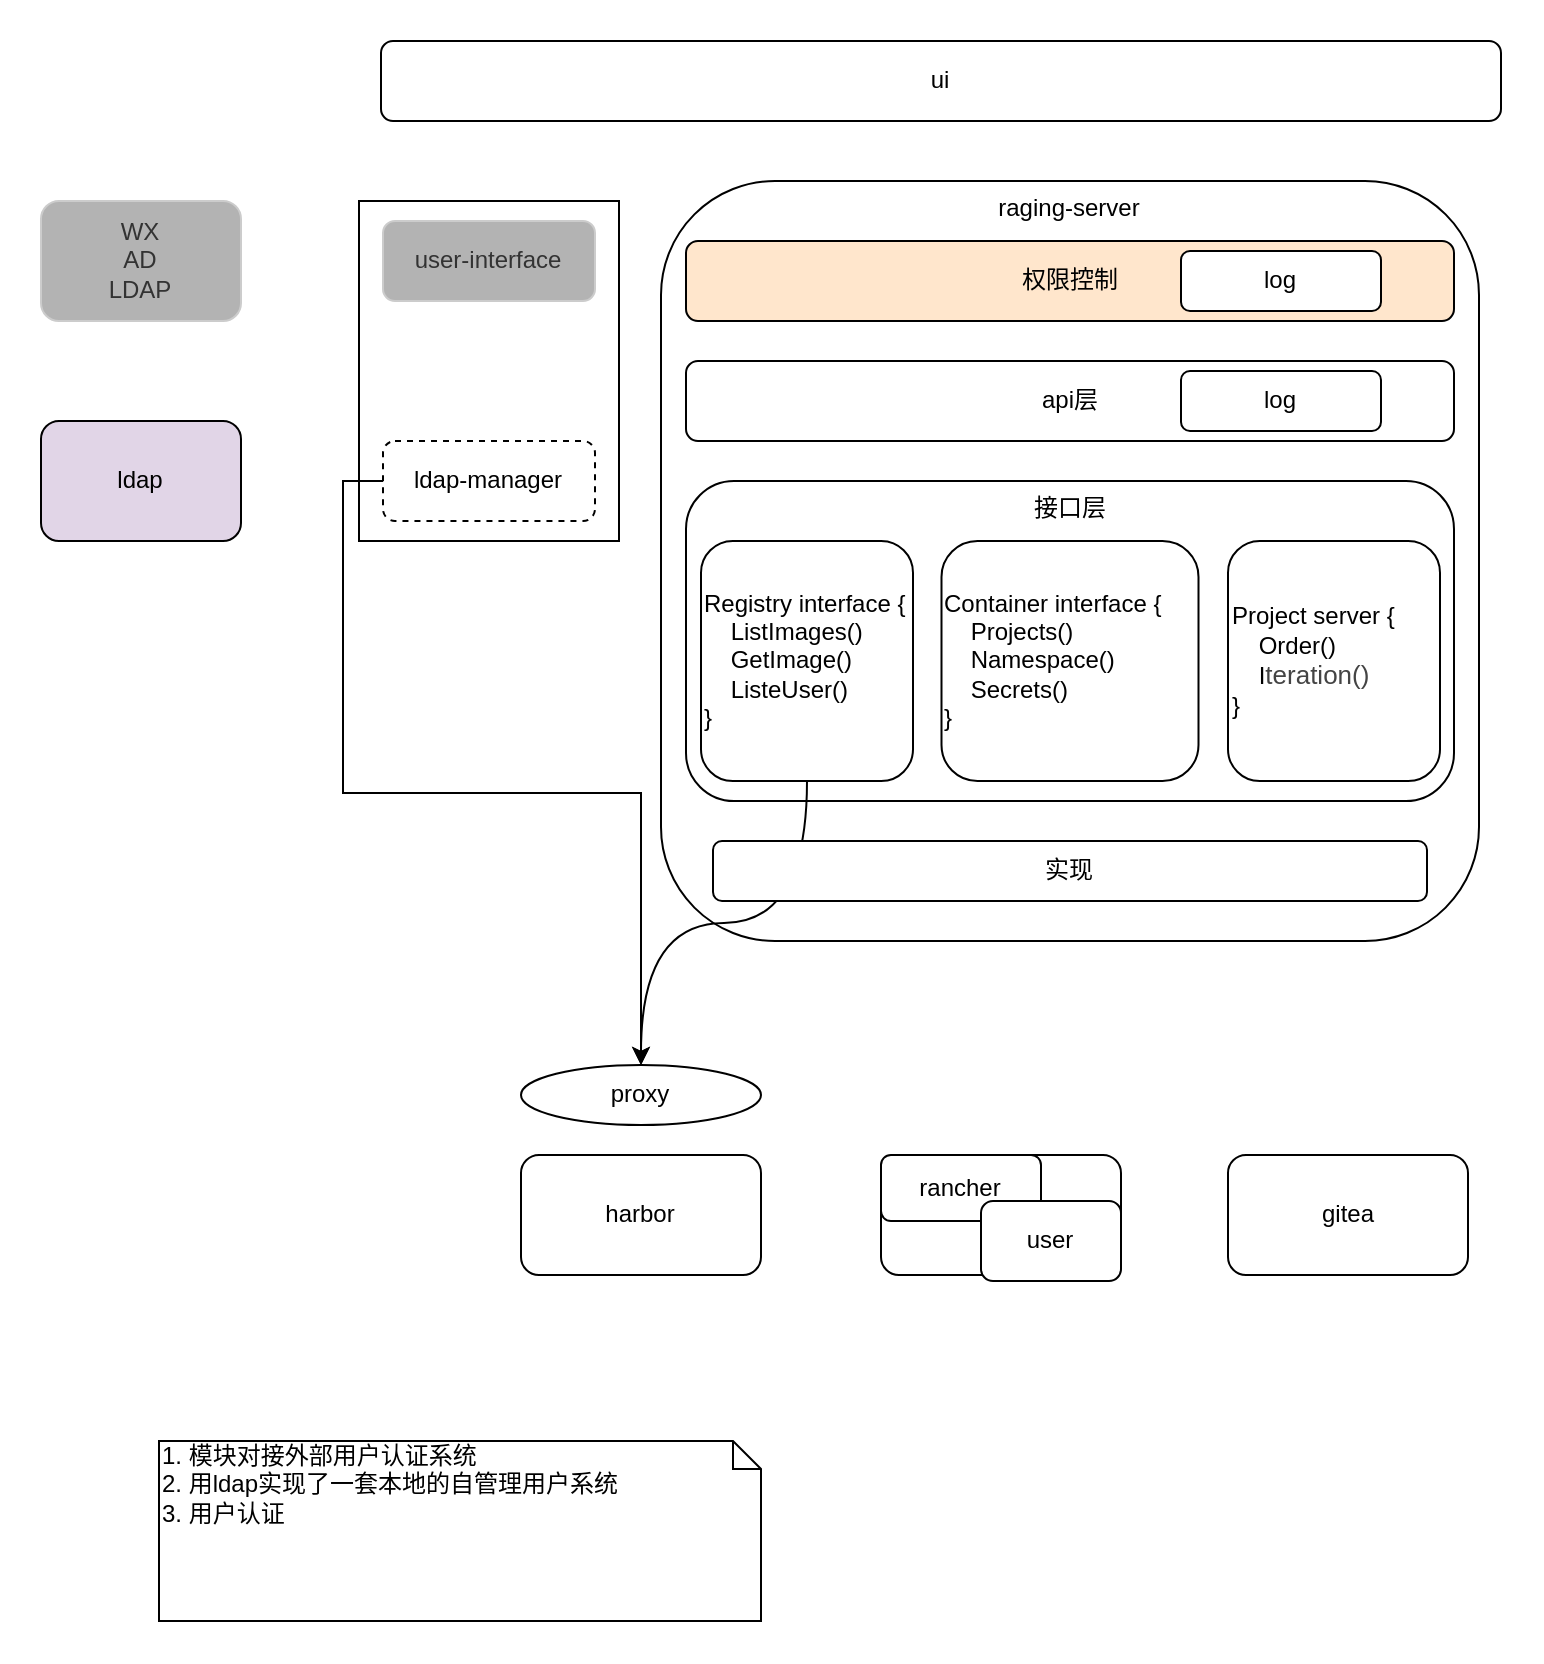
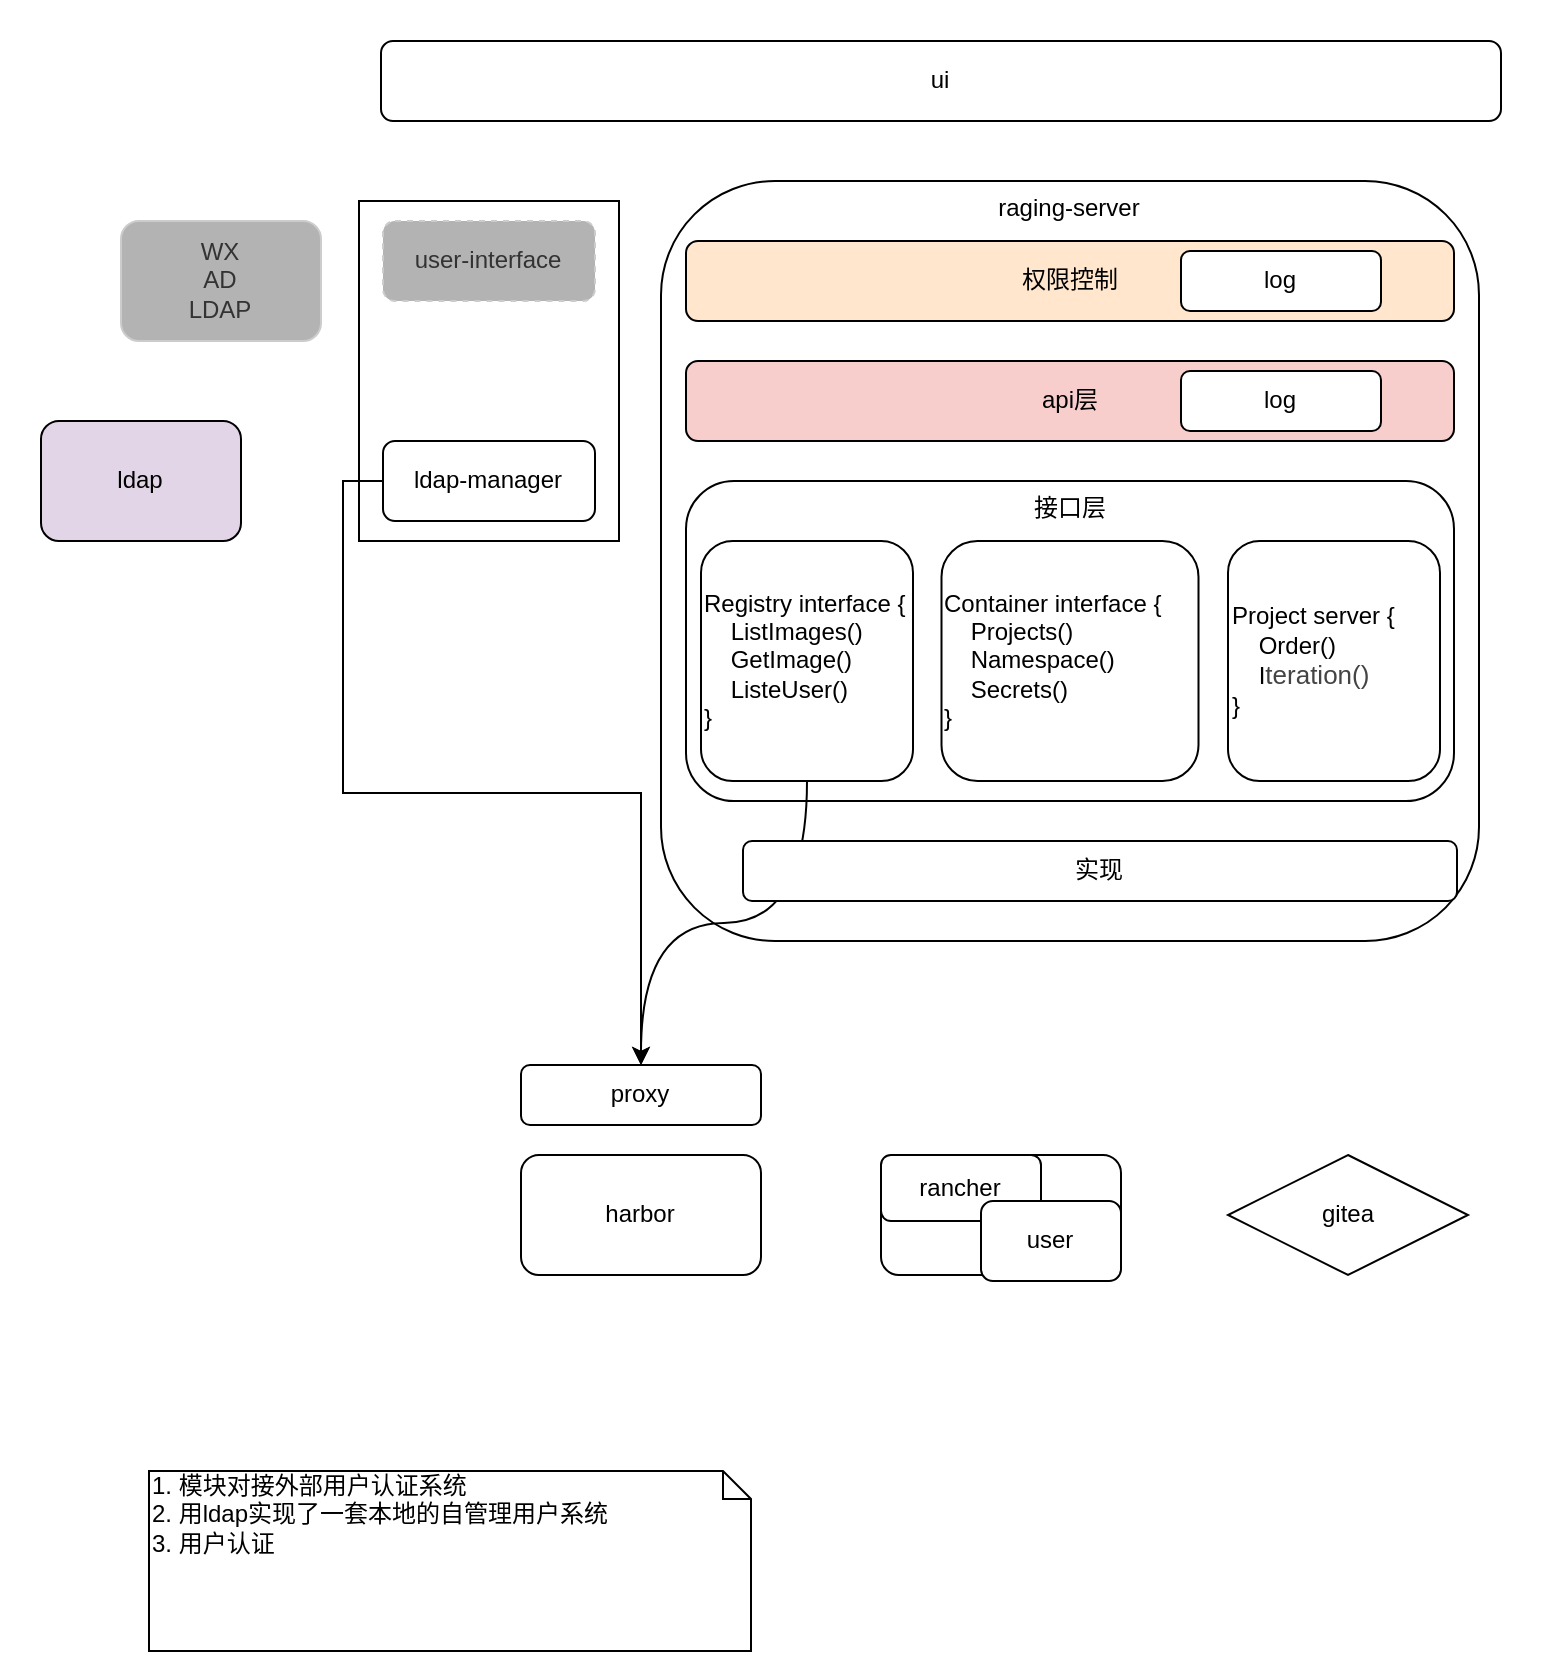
- <mxCell id="11" value="WX&lt;br&gt;AD&lt;br&gt;LDAP" style="rounded=1;whiteSpace=wrap;html=1;fillColor=#B3B3B3;strokeColor=#CCCCCC;fontColor=#333333;" vertex="1" parent="1"><mxGeometry x="20" y="100" width="100" height="60" as="geometry" /></mxCell>
+ <mxCell id="11" value="WX&lt;br&gt;AD&lt;br&gt;LDAP" style="rounded=1;whiteSpace=wrap;html=1;fillColor=#B3B3B3;strokeColor=#CCCCCC;fontColor=#333333;" vertex="1" parent="1"><mxGeometry x="60" y="110" width="100" height="60" as="geometry" /></mxCell>
- <mxCell id="10" value="user-interface" style="rounded=1;whiteSpace=wrap;html=1;fillColor=#B3B3B3;strokeColor=#CCCCCC;fontColor=#333333;" vertex="1" parent="1"><mxGeometry x="191" y="110" width="106" height="40" as="geometry" /></mxCell>
+ <mxCell id="10" value="user-interface" style="rounded=1;whiteSpace=wrap;html=1;fillColor=#B3B3B3;strokeColor=#CCCCCC;fontColor=#333333;dashed=1;" vertex="1" parent="1"><mxGeometry x="191" y="110" width="106" height="40" as="geometry" /></mxCell>
- <mxCell id="6" value="api层" style="rounded=1;whiteSpace=wrap;html=1;" vertex="1" parent="1"><mxGeometry x="342.5" y="180" width="384" height="40" as="geometry" /></mxCell>
+ <mxCell id="6" value="api层" style="rounded=1;whiteSpace=wrap;html=1;fillColor=#f8cecc;" vertex="1" parent="1"><mxGeometry x="342.5" y="180" width="384" height="40" as="geometry" /></mxCell>
- <mxCell id="9" value="ldap-manager" style="rounded=1;whiteSpace=wrap;html=1;dashed=1;" vertex="1" parent="1"><mxGeometry x="191" y="220" width="106" height="40" as="geometry" /></mxCell>
+ <mxCell id="9" value="ldap-manager" style="rounded=1;whiteSpace=wrap;html=1;" vertex="1" parent="1"><mxGeometry x="191" y="220" width="106" height="40" as="geometry" /></mxCell>
- <mxCell id="24" value="实现" style="rounded=1;whiteSpace=wrap;html=1;" vertex="1" parent="1"><mxGeometry x="356" y="420" width="357" height="30" as="geometry" /></mxCell>
+ <mxCell id="24" value="实现" style="rounded=1;whiteSpace=wrap;html=1;" vertex="1" parent="1"><mxGeometry x="371" y="420" width="357" height="30" as="geometry" /></mxCell>
- <mxCell id="23" value="proxy" style="ellipse;whiteSpace=wrap;html=1;" vertex="1" parent="1"><mxGeometry x="260" y="532" width="120" height="30" as="geometry" /></mxCell>
+ <mxCell id="23" value="proxy" style="rounded=1;whiteSpace=wrap;html=1;" vertex="1" parent="1"><mxGeometry x="260" y="532" width="120" height="30" as="geometry" /></mxCell>
- <mxCell id="18" value="gitea" style="rounded=1;whiteSpace=wrap;html=1;" vertex="1" parent="1"><mxGeometry x="613.5" y="577" width="120" height="60" as="geometry" /></mxCell>
+ <mxCell id="18" value="gitea" style="rhombus;whiteSpace=wrap;html=1;" vertex="1" parent="1"><mxGeometry x="613.5" y="577" width="120" height="60" as="geometry" /></mxCell>
- <mxCell id="26" value="1. 模块对接外部用户认证系统&lt;br&gt;2. 用ldap实现了一套本地的自管理用户系统&lt;br&gt;3. 用户认证" style="shape=note;whiteSpace=wrap;html=1;size=14;verticalAlign=top;align=left;spacingTop=-6;" vertex="1" parent="1"><mxGeometry x="79" y="720" width="301" height="90" as="geometry" /></mxCell>
+ <mxCell id="26" value="1. 模块对接外部用户认证系统&lt;br&gt;2. 用ldap实现了一套本地的自管理用户系统&lt;br&gt;3. 用户认证" style="shape=note;whiteSpace=wrap;html=1;size=14;verticalAlign=top;align=left;spacingTop=-6;" vertex="1" parent="1"><mxGeometry x="74" y="735" width="301" height="90" as="geometry" /></mxCell>
